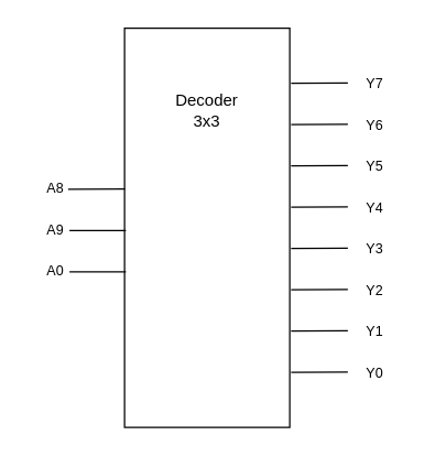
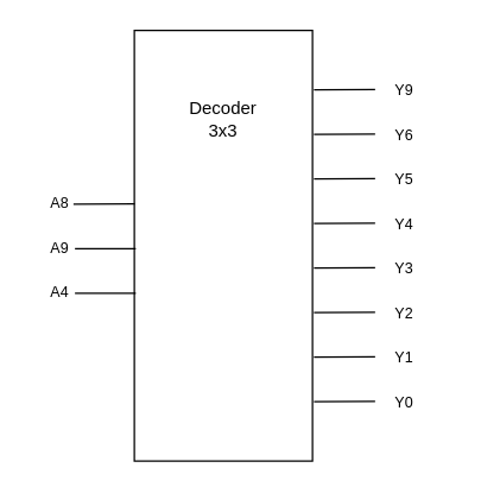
- <mxCell id="4" value="&lt;font style=&quot;font-size: 10px;&quot;&gt;Y7&lt;/font&gt;" style="text;html=1;align=center;verticalAlign=middle;whiteSpace=wrap;rounded=0;" vertex="1" parent="1"><mxGeometry x="242" y="45" width="60" height="30" as="geometry" /></mxCell>
+ <mxCell id="4" value="&lt;font style=&quot;font-size: 10px;&quot;&gt;Y9&lt;/font&gt;" style="text;html=1;align=center;verticalAlign=middle;whiteSpace=wrap;rounded=0;" vertex="1" parent="1"><mxGeometry x="242" y="45" width="60" height="30" as="geometry" /></mxCell>
- <mxCell id="14" value="&lt;font style=&quot;font-size: 10px;&quot;&gt;A0&lt;/font&gt;" style="text;html=1;align=center;verticalAlign=middle;whiteSpace=wrap;rounded=0;" vertex="1" parent="1"><mxGeometry x="20" y="181" width="40" height="30" as="geometry" /></mxCell>
+ <mxCell id="14" value="&lt;font style=&quot;font-size: 10px;&quot;&gt;A4&lt;/font&gt;" style="text;html=1;align=center;verticalAlign=middle;whiteSpace=wrap;rounded=0;" vertex="1" parent="1"><mxGeometry x="20" y="181" width="40" height="30" as="geometry" /></mxCell>
